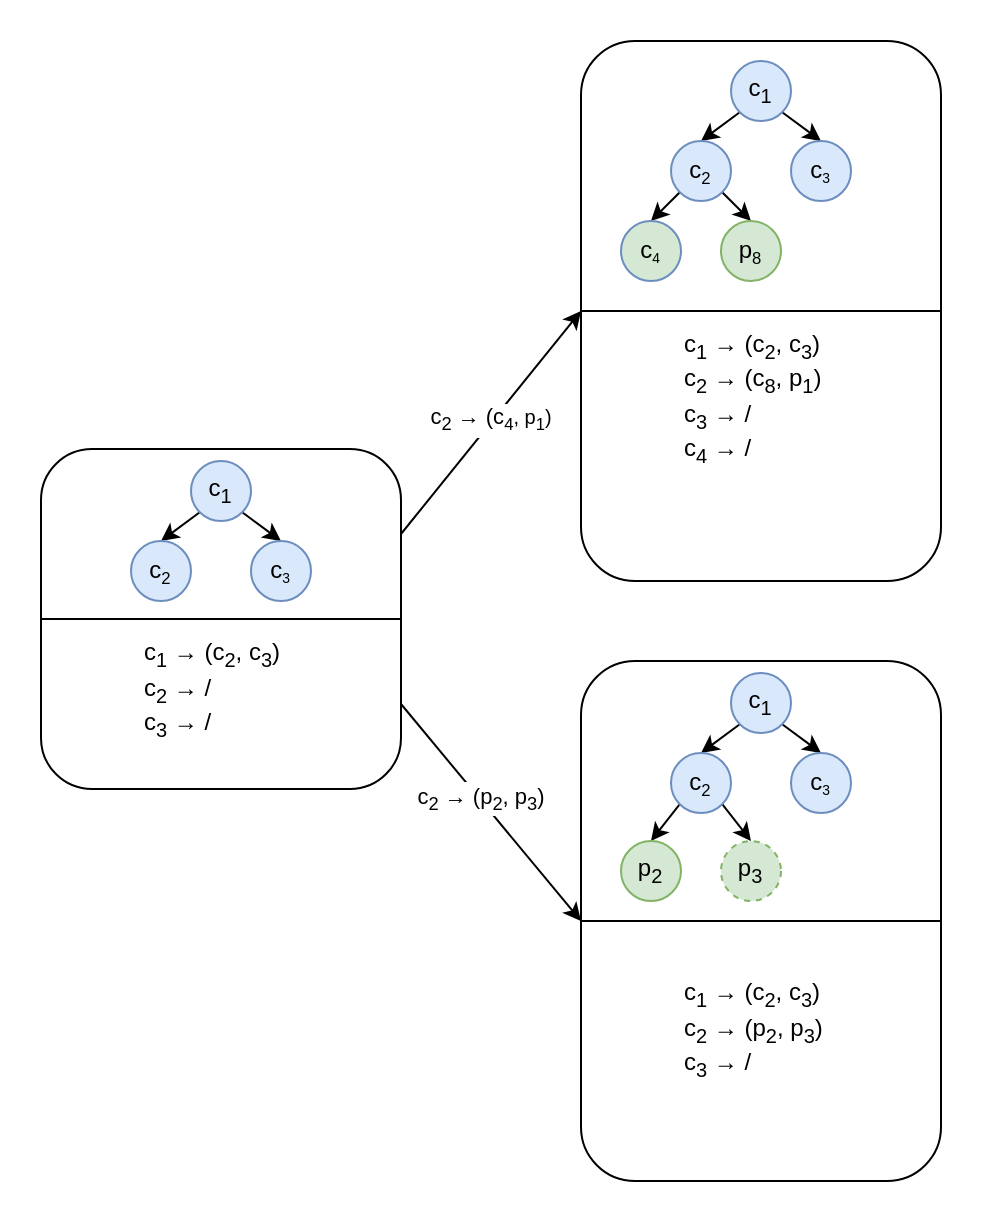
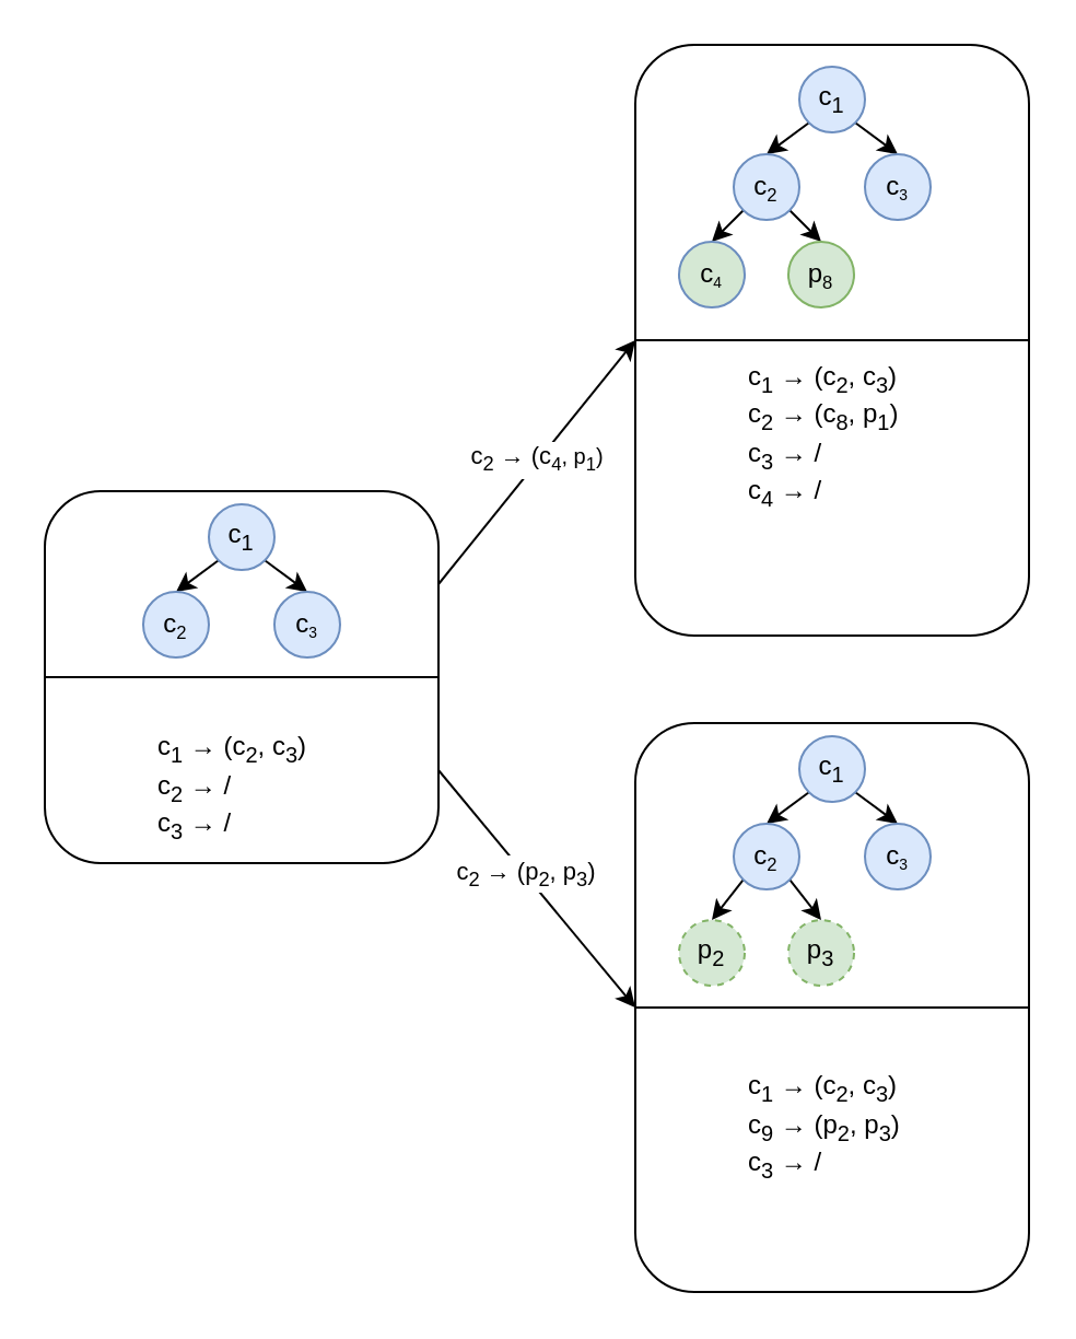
- <mxCell id="12" value="c&lt;sub&gt;1&lt;/sub&gt;&amp;nbsp;→ (c&lt;sub&gt;2&lt;/sub&gt;, c&lt;sub&gt;3&lt;/sub&gt;)&lt;br&gt;c&lt;sub&gt;2&lt;/sub&gt;&amp;nbsp;→ /&lt;br&gt;&lt;div&gt;&lt;span&gt;c&lt;/span&gt;&lt;sub&gt;3&lt;/sub&gt;&lt;span&gt;&amp;nbsp;→ /&lt;/span&gt;&lt;/div&gt;" style="text;html=1;strokeColor=none;fillColor=none;align=left;verticalAlign=middle;whiteSpace=wrap;rounded=0;" vertex="1" parent="1"><mxGeometry x="70" y="320" width="80" height="50" as="geometry" /></mxCell>
+ <mxCell id="12" value="c&lt;sub&gt;1&lt;/sub&gt;&amp;nbsp;→ (c&lt;sub&gt;2&lt;/sub&gt;, c&lt;sub&gt;3&lt;/sub&gt;)&lt;br&gt;c&lt;sub&gt;2&lt;/sub&gt;&amp;nbsp;→ /&lt;br&gt;&lt;div&gt;&lt;span&gt;c&lt;/span&gt;&lt;sub&gt;3&lt;/sub&gt;&lt;span&gt;&amp;nbsp;→ /&lt;/span&gt;&lt;/div&gt;" style="text;html=1;strokeColor=none;fillColor=none;align=left;verticalAlign=middle;whiteSpace=wrap;rounded=0;" vertex="1" parent="1"><mxGeometry x="70" y="335" width="80" height="50" as="geometry" /></mxCell>
- <mxCell id="33" value="p&lt;sub&gt;2&lt;/sub&gt;" style="ellipse;whiteSpace=wrap;html=1;aspect=fixed;fillColor=#d5e8d4;strokeColor=#82b366;" vertex="1" parent="1"><mxGeometry x="310" y="420" width="30" height="30" as="geometry" /></mxCell>
+ <mxCell id="33" value="p&lt;sub&gt;2&lt;/sub&gt;" style="ellipse;whiteSpace=wrap;html=1;aspect=fixed;fillColor=#d5e8d4;strokeColor=#82b366;dashed=1;" vertex="1" parent="1"><mxGeometry x="310" y="420" width="30" height="30" as="geometry" /></mxCell>
- <mxCell id="32" value="c&lt;sub&gt;1&lt;/sub&gt;&amp;nbsp;→ (c&lt;sub&gt;2&lt;/sub&gt;, c&lt;sub&gt;3&lt;/sub&gt;)&lt;br&gt;c&lt;sub&gt;2&lt;/sub&gt;&amp;nbsp;→ (p&lt;sub&gt;2&lt;/sub&gt;, p&lt;sub&gt;3&lt;/sub&gt;)&lt;br&gt;&lt;div&gt;c&lt;sub&gt;3&lt;/sub&gt;&amp;nbsp;→ /&lt;/div&gt;" style="text;html=1;strokeColor=none;fillColor=none;align=left;verticalAlign=middle;whiteSpace=wrap;rounded=0;" vertex="1" parent="1"><mxGeometry x="340" y="490" width="80" height="50" as="geometry" /></mxCell>
+ <mxCell id="32" value="c&lt;sub&gt;1&lt;/sub&gt;&amp;nbsp;→ (c&lt;sub&gt;2&lt;/sub&gt;, c&lt;sub&gt;3&lt;/sub&gt;)&lt;br&gt;c&lt;sub&gt;9&lt;/sub&gt;&amp;nbsp;→ (p&lt;sub&gt;2&lt;/sub&gt;, p&lt;sub&gt;3&lt;/sub&gt;)&lt;br&gt;&lt;div&gt;c&lt;sub&gt;3&lt;/sub&gt;&amp;nbsp;→ /&lt;/div&gt;" style="text;html=1;strokeColor=none;fillColor=none;align=left;verticalAlign=middle;whiteSpace=wrap;rounded=0;" vertex="1" parent="1"><mxGeometry x="340" y="490" width="80" height="50" as="geometry" /></mxCell>
